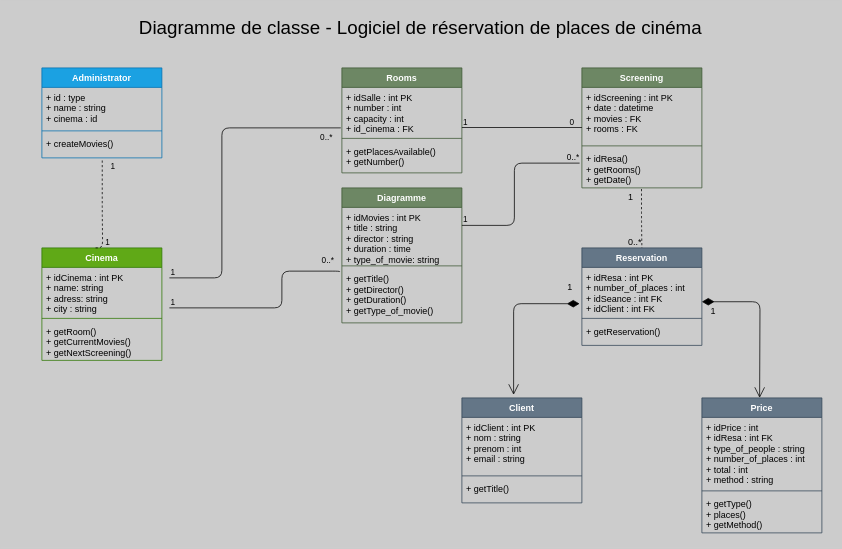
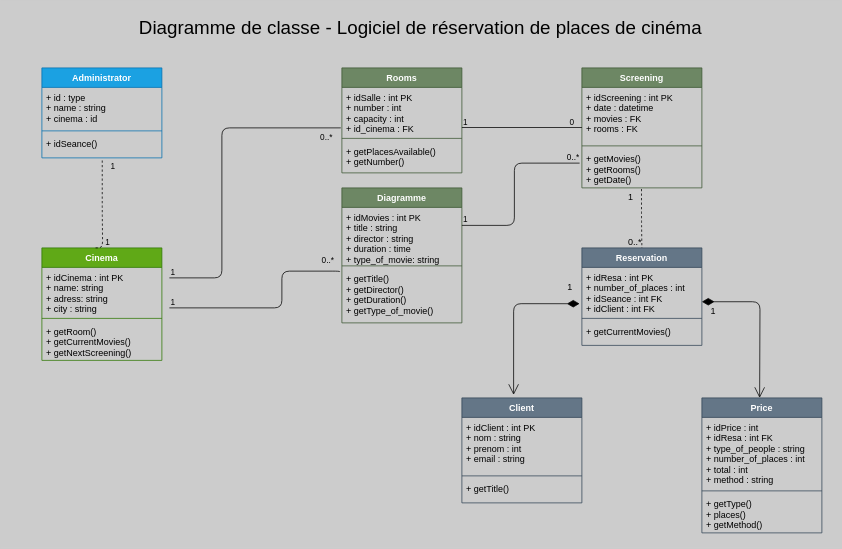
- <mxCell id="21" value="+ createMovies()&#10;" style="text;strokeColor=none;fillColor=none;align=left;verticalAlign=top;spacingLeft=4;spacingRight=4;overflow=hidden;rotatable=0;points=[[0,0.5],[1,0.5]];portConstraint=eastwest;fontColor=#000000;" vertex="1" parent="18"><mxGeometry y="88" width="160" height="32" as="geometry" /></mxCell>
+ <mxCell id="21" value="+ idSeance()&#10;" style="text;strokeColor=none;fillColor=none;align=left;verticalAlign=top;spacingLeft=4;spacingRight=4;overflow=hidden;rotatable=0;points=[[0,0.5],[1,0.5]];portConstraint=eastwest;fontColor=#000000;" vertex="1" parent="18"><mxGeometry y="88" width="160" height="32" as="geometry" /></mxCell>
- <mxCell id="17" value="+ idResa()&#10;+ getRooms()&#10;+ getDate()" style="text;strokeColor=none;fillColor=none;align=left;verticalAlign=top;spacingLeft=4;spacingRight=4;overflow=hidden;rotatable=0;points=[[0,0.5],[1,0.5]];portConstraint=eastwest;fontColor=#000000;" vertex="1" parent="14"><mxGeometry y="108" width="160" height="52" as="geometry" /></mxCell>
+ <mxCell id="17" value="+ getMovies()&#10;+ getRooms()&#10;+ getDate()" style="text;strokeColor=none;fillColor=none;align=left;verticalAlign=top;spacingLeft=4;spacingRight=4;overflow=hidden;rotatable=0;points=[[0,0.5],[1,0.5]];portConstraint=eastwest;fontColor=#000000;" vertex="1" parent="14"><mxGeometry y="108" width="160" height="52" as="geometry" /></mxCell>
- <mxCell id="49" value="+ getReservation()" style="text;strokeColor=none;fillColor=none;align=left;verticalAlign=top;spacingLeft=4;spacingRight=4;overflow=hidden;rotatable=0;points=[[0,0.5],[1,0.5]];portConstraint=eastwest;fontColor=#000000;" vertex="1" parent="46"><mxGeometry y="98" width="160" height="32" as="geometry" /></mxCell>
+ <mxCell id="49" value="+ getCurrentMovies()" style="text;strokeColor=none;fillColor=none;align=left;verticalAlign=top;spacingLeft=4;spacingRight=4;overflow=hidden;rotatable=0;points=[[0,0.5],[1,0.5]];portConstraint=eastwest;fontColor=#000000;" vertex="1" parent="46"><mxGeometry y="98" width="160" height="32" as="geometry" /></mxCell>
